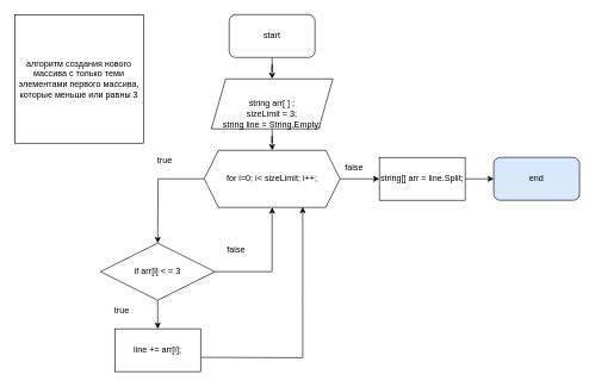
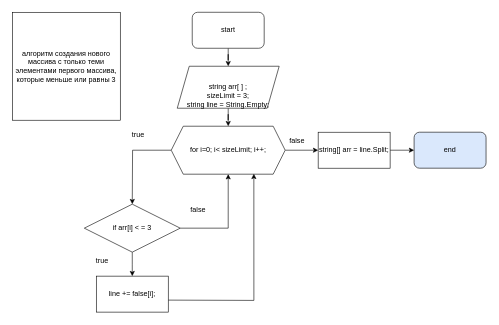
- <mxCell id="18" value="line += arr[i];" style="rounded=0;whiteSpace=wrap;html=1;" vertex="1" parent="1"><mxGeometry x="160" y="460" width="120" height="60" as="geometry" /></mxCell>
+ <mxCell id="18" value="line += false[i];" style="rounded=0;whiteSpace=wrap;html=1;" vertex="1" parent="1"><mxGeometry x="160" y="460" width="120" height="60" as="geometry" /></mxCell>
